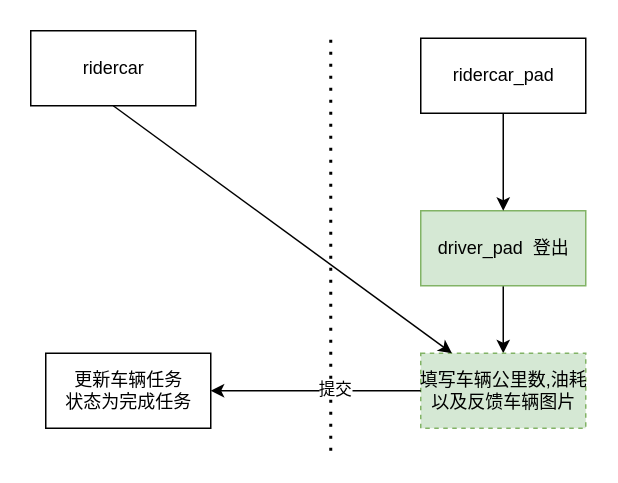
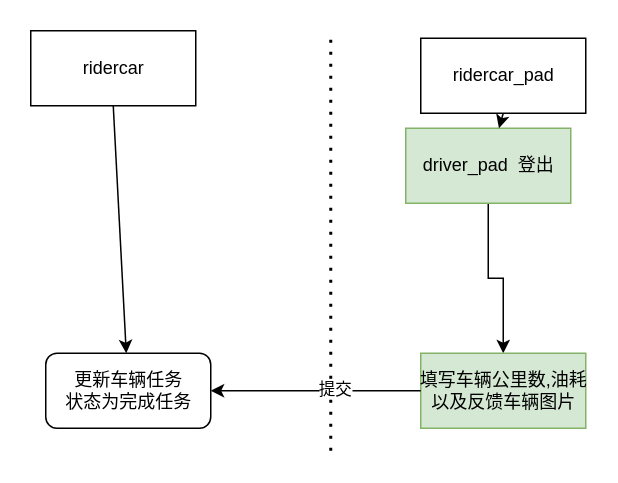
- <mxCell id="12" value="" style="endArrow=classic;html=1;exitX=0.5;exitY=1;exitDx=0;exitDy=0;" edge="1" parent="1" source="7" target="8"><mxGeometry width="50" height="50" relative="1" as="geometry"><mxPoint x="-10" y="200" as="sourcePoint" /><mxPoint x="40" y="150" as="targetPoint" /></mxGeometry></mxCell>
+ <mxCell id="12" value="" style="endArrow=classic;html=1;exitX=0.5;exitY=1;exitDx=0;exitDy=0;" edge="1" parent="1" source="7" target="9"><mxGeometry width="50" height="50" relative="1" as="geometry"><mxPoint x="-10" y="200" as="sourcePoint" /><mxPoint x="40" y="150" as="targetPoint" /></mxGeometry></mxCell>
- <mxCell id="4" value="driver_pad&amp;nbsp; 登出" style="html=1;fillColor=#d5e8d4;strokeColor=#82b366;" parent="1" vertex="1"><mxGeometry x="280" y="140" width="110" height="50" as="geometry" /></mxCell>
+ <mxCell id="4" value="driver_pad&amp;nbsp; 登出" style="html=1;fillColor=#d5e8d4;strokeColor=#82b366;" parent="1" vertex="1"><mxGeometry x="270" y="85" width="110" height="50" as="geometry" /></mxCell>
- <mxCell id="9" value="更新车辆任务&lt;br&gt;状态为完成任务" style="html=1;" vertex="1" parent="1"><mxGeometry x="30" y="235" width="110" height="50" as="geometry" /></mxCell>
+ <mxCell id="9" value="更新车辆任务&lt;br&gt;状态为完成任务" style="html=1;rounded=1;" vertex="1" parent="1"><mxGeometry x="30" y="235" width="110" height="50" as="geometry" /></mxCell>
- <mxCell id="8" value="填写车辆公里数,油耗&lt;br&gt;以及反馈车辆图片" style="html=1;fillColor=#d5e8d4;strokeColor=#82b366;dashed=1;" vertex="1" parent="1"><mxGeometry x="280" y="235" width="110" height="50" as="geometry" /></mxCell>
+ <mxCell id="8" value="填写车辆公里数,油耗&lt;br&gt;以及反馈车辆图片" style="html=1;fillColor=#d5e8d4;strokeColor=#82b366;" vertex="1" parent="1"><mxGeometry x="280" y="235" width="110" height="50" as="geometry" /></mxCell>
